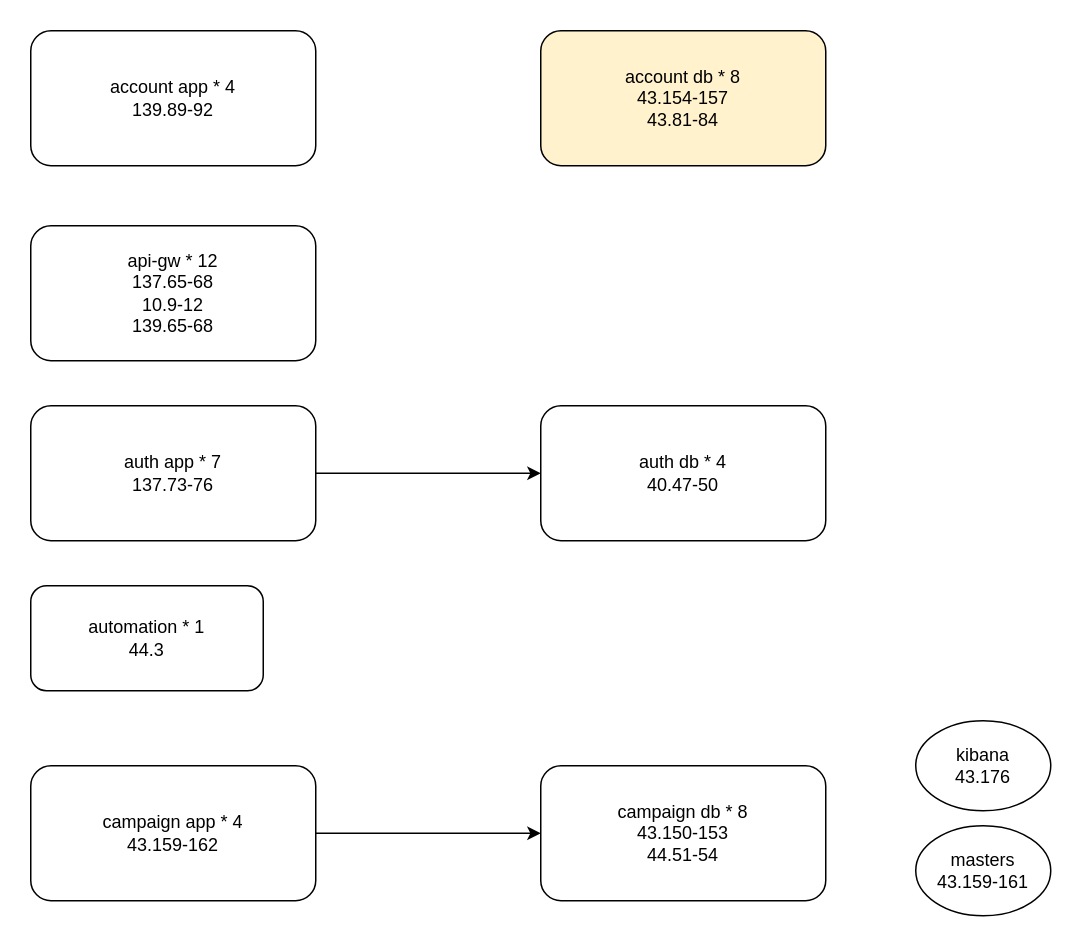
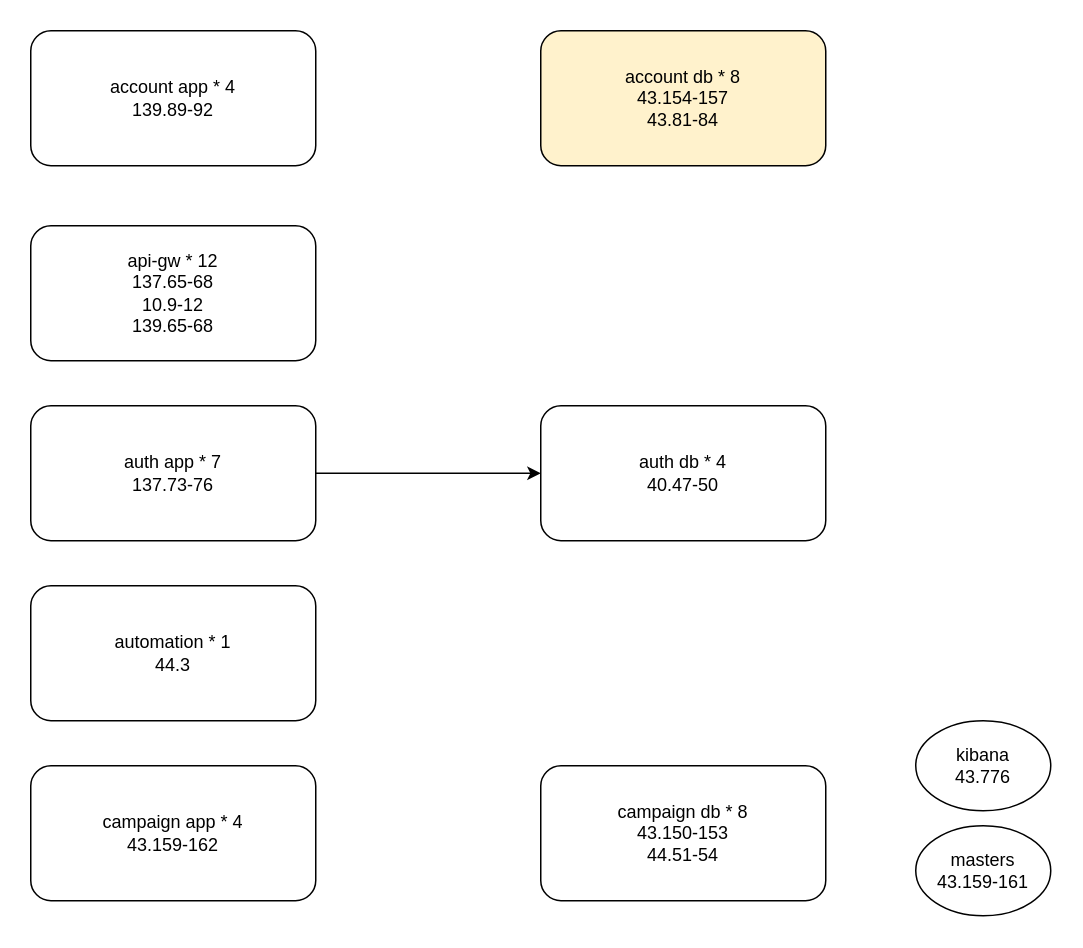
- <mxCell id="8" value="automation * 1&lt;br&gt;44.3" style="rounded=1;whiteSpace=wrap;html=1;" vertex="1" parent="1"><mxGeometry x="20" y="390" width="155" height="70" as="geometry" /></mxCell>
+ <mxCell id="8" value="automation * 1&lt;br&gt;44.3" style="rounded=1;whiteSpace=wrap;html=1;" vertex="1" parent="1"><mxGeometry x="20" y="390" width="190" height="90" as="geometry" /></mxCell>
- <mxCell id="12" value="kibana&lt;br&gt;43.176" style="ellipse;whiteSpace=wrap;html=1;" vertex="1" parent="1"><mxGeometry x="610" y="480" width="90" height="60" as="geometry" /></mxCell>
+ <mxCell id="12" value="kibana&lt;br&gt;43.776" style="ellipse;whiteSpace=wrap;html=1;" vertex="1" parent="1"><mxGeometry x="610" y="480" width="90" height="60" as="geometry" /></mxCell>
- <mxCell id="9" style="edgeStyle=orthogonalEdgeStyle;rounded=0;orthogonalLoop=1;jettySize=auto;html=1;exitX=1;exitY=0.5;exitDx=0;exitDy=0;" edge="1" parent="1" source="10" target="11"><mxGeometry relative="1" as="geometry" /></mxCell>
